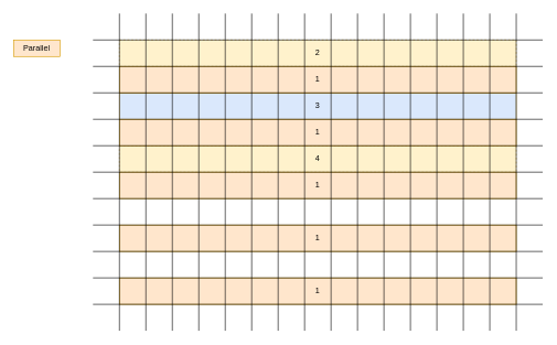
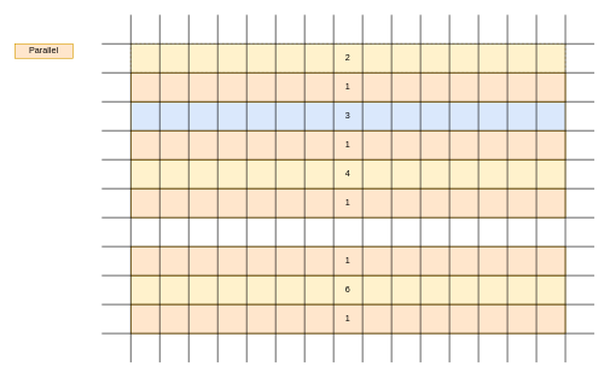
- <mxCell id="38" value="Parallel" style="text;html=1;strokeColor=#d79b00;fillColor=#ffe6cc;align=center;verticalAlign=middle;whiteSpace=wrap;rounded=0;" vertex="1" parent="1"><mxGeometry x="20" y="60" width="70" height="25" as="geometry" /></mxCell>
+ <mxCell id="38" value="Parallel" style="text;html=1;strokeColor=#d79b00;fillColor=#ffe6cc;align=center;verticalAlign=middle;whiteSpace=wrap;rounded=0;" vertex="1" parent="1"><mxGeometry x="20" y="60" width="80" height="20" as="geometry" /></mxCell>
- <mxCell id="4" value="4" style="rounded=0;whiteSpace=wrap;html=1;fillColor=#fff2cc;strokeColor=#d6b656;dashed=1;" vertex="1" parent="1"><mxGeometry x="180" y="220" width="600" height="40" as="geometry" /></mxCell>
+ <mxCell id="4" value="4" style="rounded=0;whiteSpace=wrap;html=1;fillColor=#fff2cc;strokeColor=#d6b656;" vertex="1" parent="1"><mxGeometry x="180" y="220" width="600" height="40" as="geometry" /></mxCell>
+ <mxCell id="5" value="&lt;span style=&quot;font-weight: normal&quot;&gt;6&lt;/span&gt;" style="rounded=0;whiteSpace=wrap;html=1;fontStyle=1;fillColor=#fff2cc;strokeColor=#d6b656;" vertex="1" parent="1"><mxGeometry x="180" y="380" width="600" height="40" as="geometry" /></mxCell>
